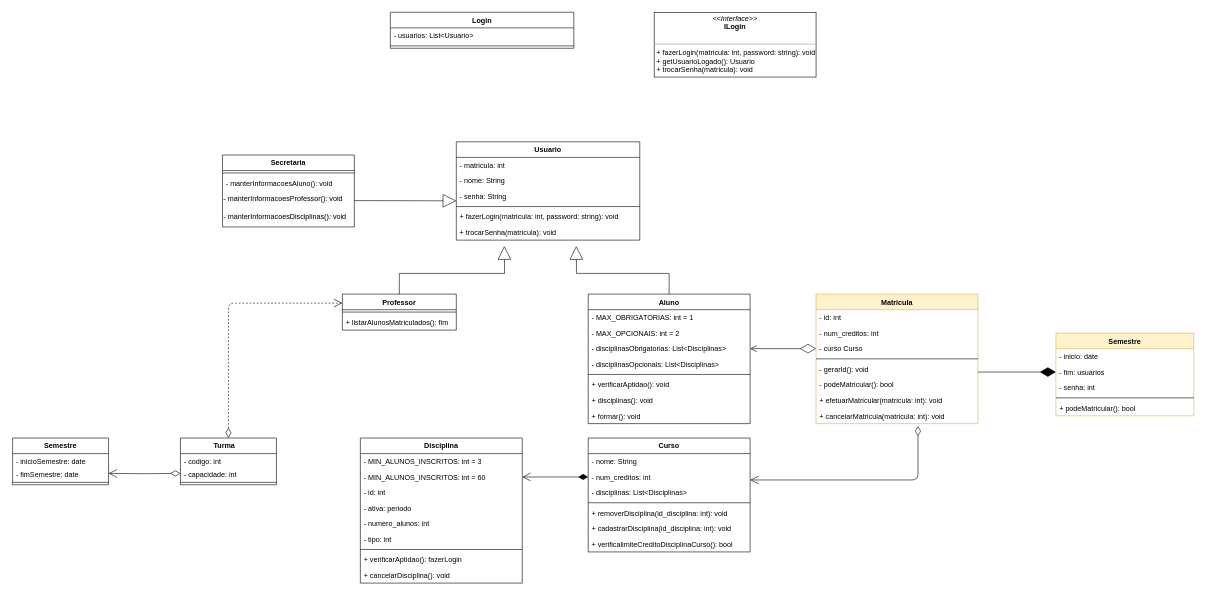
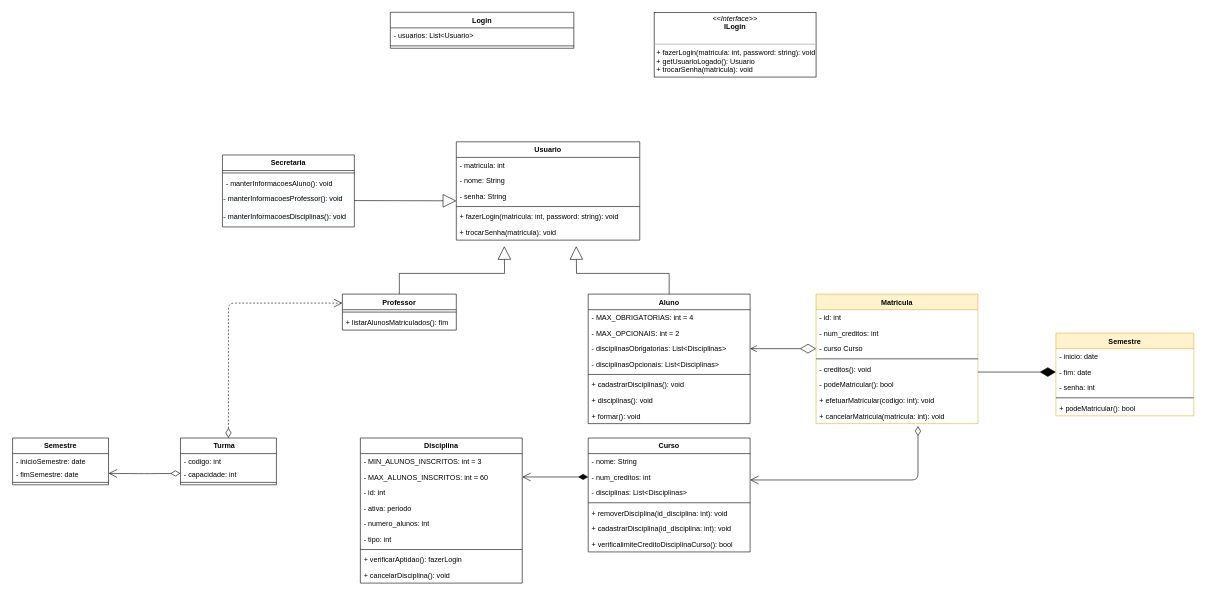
- <mxCell id="15" value="- MAX_OBRIGATORIAS: int = 1" style="text;strokeColor=none;fillColor=none;align=left;verticalAlign=top;spacingLeft=4;spacingRight=4;overflow=hidden;rotatable=0;points=[[0,0.5],[1,0.5]];portConstraint=eastwest;" parent="14" vertex="1"><mxGeometry y="26" width="270" height="26" as="geometry" /></mxCell>
+ <mxCell id="15" value="- MAX_OBRIGATORIAS: int = 4" style="text;strokeColor=none;fillColor=none;align=left;verticalAlign=top;spacingLeft=4;spacingRight=4;overflow=hidden;rotatable=0;points=[[0,0.5],[1,0.5]];portConstraint=eastwest;" parent="14" vertex="1"><mxGeometry y="26" width="270" height="26" as="geometry" /></mxCell>
- <mxCell id="41" value="- gerarId(): void" style="text;strokeColor=none;fillColor=none;align=left;verticalAlign=top;spacingLeft=4;spacingRight=4;overflow=hidden;rotatable=0;points=[[0,0.5],[1,0.5]];portConstraint=eastwest;" parent="36" vertex="1"><mxGeometry y="112" width="270" height="26" as="geometry" /></mxCell>
+ <mxCell id="41" value="- creditos(): void" style="text;strokeColor=none;fillColor=none;align=left;verticalAlign=top;spacingLeft=4;spacingRight=4;overflow=hidden;rotatable=0;points=[[0,0.5],[1,0.5]];portConstraint=eastwest;" parent="36" vertex="1"><mxGeometry y="112" width="270" height="26" as="geometry" /></mxCell>
- <mxCell id="72" value="- fim: usuarios&#10;" style="text;strokeColor=none;fillColor=none;align=left;verticalAlign=top;spacingLeft=4;spacingRight=4;overflow=hidden;rotatable=0;points=[[0,0.5],[1,0.5]];portConstraint=eastwest;" parent="70" vertex="1"><mxGeometry y="52" width="230" height="26" as="geometry" /></mxCell>
+ <mxCell id="72" value="- fim: date&#10;" style="text;strokeColor=none;fillColor=none;align=left;verticalAlign=top;spacingLeft=4;spacingRight=4;overflow=hidden;rotatable=0;points=[[0,0.5],[1,0.5]];portConstraint=eastwest;" parent="70" vertex="1"><mxGeometry y="52" width="230" height="26" as="geometry" /></mxCell>
- <mxCell id="20" value="+ verificarAptidao(): void" style="text;strokeColor=none;fillColor=none;align=left;verticalAlign=top;spacingLeft=4;spacingRight=4;overflow=hidden;rotatable=0;points=[[0,0.5],[1,0.5]];portConstraint=eastwest;" parent="14" vertex="1"><mxGeometry y="138" width="270" height="26" as="geometry" /></mxCell>
+ <mxCell id="20" value="+ cadastrarDisciplinas(): void" style="text;strokeColor=none;fillColor=none;align=left;verticalAlign=top;spacingLeft=4;spacingRight=4;overflow=hidden;rotatable=0;points=[[0,0.5],[1,0.5]];portConstraint=eastwest;" parent="14" vertex="1"><mxGeometry y="138" width="270" height="26" as="geometry" /></mxCell>
- <mxCell id="43" value="+ efetuarMatricular(matricula: int): void" style="text;strokeColor=none;fillColor=none;align=left;verticalAlign=top;spacingLeft=4;spacingRight=4;overflow=hidden;rotatable=0;points=[[0,0.5],[1,0.5]];portConstraint=eastwest;" vertex="1" parent="36"><mxGeometry y="164" width="270" height="26" as="geometry" /></mxCell>
+ <mxCell id="43" value="+ efetuarMatricular(codigo: int): void" style="text;strokeColor=none;fillColor=none;align=left;verticalAlign=top;spacingLeft=4;spacingRight=4;overflow=hidden;rotatable=0;points=[[0,0.5],[1,0.5]];portConstraint=eastwest;" vertex="1" parent="36"><mxGeometry y="164" width="270" height="26" as="geometry" /></mxCell>
- <mxCell id="47" value="- MIN_ALUNOS_INSCRITOS: int = 60" style="text;strokeColor=none;fillColor=none;align=left;verticalAlign=top;spacingLeft=4;spacingRight=4;overflow=hidden;rotatable=0;points=[[0,0.5],[1,0.5]];portConstraint=eastwest;" parent="45" vertex="1"><mxGeometry y="52" width="270" height="26" as="geometry" /></mxCell>
+ <mxCell id="47" value="- MAX_ALUNOS_INSCRITOS: int = 60" style="text;strokeColor=none;fillColor=none;align=left;verticalAlign=top;spacingLeft=4;spacingRight=4;overflow=hidden;rotatable=0;points=[[0,0.5],[1,0.5]];portConstraint=eastwest;" parent="45" vertex="1"><mxGeometry y="52" width="270" height="26" as="geometry" /></mxCell>
